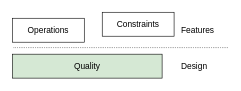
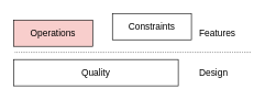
- <mxCell id="2" value="Operations" style="rounded=0;whiteSpace=wrap;html=1;verticalAlign=middle;fontSize=14;spacing=10;" vertex="1" parent="1"><mxGeometry x="20" y="30" width="120" height="40" as="geometry" /></mxCell>
+ <mxCell id="2" value="Operations" style="rounded=0;whiteSpace=wrap;html=1;verticalAlign=middle;fontSize=14;spacing=10;fillColor=#f8cecc;" vertex="1" parent="1"><mxGeometry x="20" y="30" width="120" height="40" as="geometry" /></mxCell>
- <mxCell id="5" value="Quality" style="rounded=0;whiteSpace=wrap;html=1;verticalAlign=middle;fontSize=14;spacing=10;fillColor=#d5e8d4;" vertex="1" parent="1"><mxGeometry x="20" y="90" width="250" height="40" as="geometry" /></mxCell>
+ <mxCell id="5" value="Quality" style="rounded=0;whiteSpace=wrap;html=1;verticalAlign=middle;fontSize=14;spacing=10;" vertex="1" parent="1"><mxGeometry x="20" y="90" width="250" height="40" as="geometry" /></mxCell>
